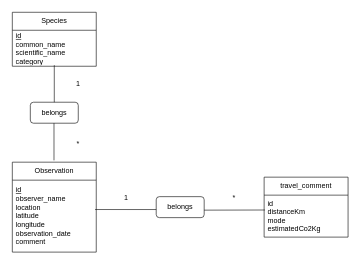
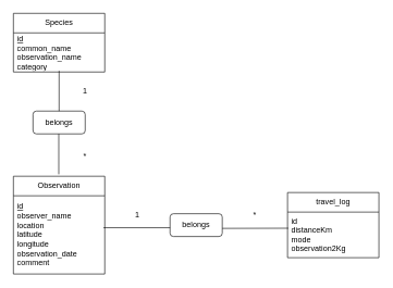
- <mxCell id="3" value="&lt;div&gt;&lt;u&gt;id&lt;/u&gt;&lt;/div&gt;&lt;div&gt;common_name&lt;/div&gt;&lt;div&gt;scientific_name&lt;/div&gt;&lt;div&gt;category&lt;/div&gt;" style="text;strokeColor=none;fillColor=none;align=left;verticalAlign=middle;spacingLeft=4;spacingRight=4;overflow=hidden;points=[[0,0.5],[1,0.5]];portConstraint=eastwest;rotatable=0;whiteSpace=wrap;html=1;" parent="2" vertex="1"><mxGeometry y="30" width="140" height="60" as="geometry" /></mxCell>
+ <mxCell id="3" value="&lt;div&gt;&lt;u&gt;id&lt;/u&gt;&lt;/div&gt;&lt;div&gt;common_name&lt;/div&gt;&lt;div&gt;observation_name&lt;/div&gt;&lt;div&gt;category&lt;/div&gt;" style="text;strokeColor=none;fillColor=none;align=left;verticalAlign=middle;spacingLeft=4;spacingRight=4;overflow=hidden;points=[[0,0.5],[1,0.5]];portConstraint=eastwest;rotatable=0;whiteSpace=wrap;html=1;" parent="2" vertex="1"><mxGeometry y="30" width="140" height="60" as="geometry" /></mxCell>
- <mxCell id="6" value="travel_comment" style="swimlane;fontStyle=0;childLayout=stackLayout;horizontal=1;startSize=30;horizontalStack=0;resizeParent=1;resizeParentMax=0;resizeLast=0;collapsible=1;marginBottom=0;whiteSpace=wrap;html=1;" parent="1" vertex="1"><mxGeometry x="440" y="295" width="140" height="100" as="geometry" /></mxCell>
+ <mxCell id="6" value="travel_log" style="swimlane;fontStyle=0;childLayout=stackLayout;horizontal=1;startSize=30;horizontalStack=0;resizeParent=1;resizeParentMax=0;resizeLast=0;collapsible=1;marginBottom=0;whiteSpace=wrap;html=1;" parent="1" vertex="1"><mxGeometry x="440" y="295" width="140" height="100" as="geometry" /></mxCell>
- <mxCell id="7" value="&lt;div&gt;id&lt;/div&gt;&lt;div&gt;distanceKm&lt;/div&gt;&lt;div&gt;mode&lt;/div&gt;&lt;div&gt;estimatedCo2Kg&lt;/div&gt;" style="text;strokeColor=none;fillColor=none;align=left;verticalAlign=middle;spacingLeft=4;spacingRight=4;overflow=hidden;points=[[0,0.5],[1,0.5]];portConstraint=eastwest;rotatable=0;whiteSpace=wrap;html=1;" parent="6" vertex="1"><mxGeometry y="30" width="140" height="70" as="geometry" /></mxCell>
+ <mxCell id="7" value="&lt;div&gt;id&lt;/div&gt;&lt;div&gt;distanceKm&lt;/div&gt;&lt;div&gt;mode&lt;/div&gt;&lt;div&gt;observation2Kg&lt;/div&gt;" style="text;strokeColor=none;fillColor=none;align=left;verticalAlign=middle;spacingLeft=4;spacingRight=4;overflow=hidden;points=[[0,0.5],[1,0.5]];portConstraint=eastwest;rotatable=0;whiteSpace=wrap;html=1;" parent="6" vertex="1"><mxGeometry y="30" width="140" height="70" as="geometry" /></mxCell>
